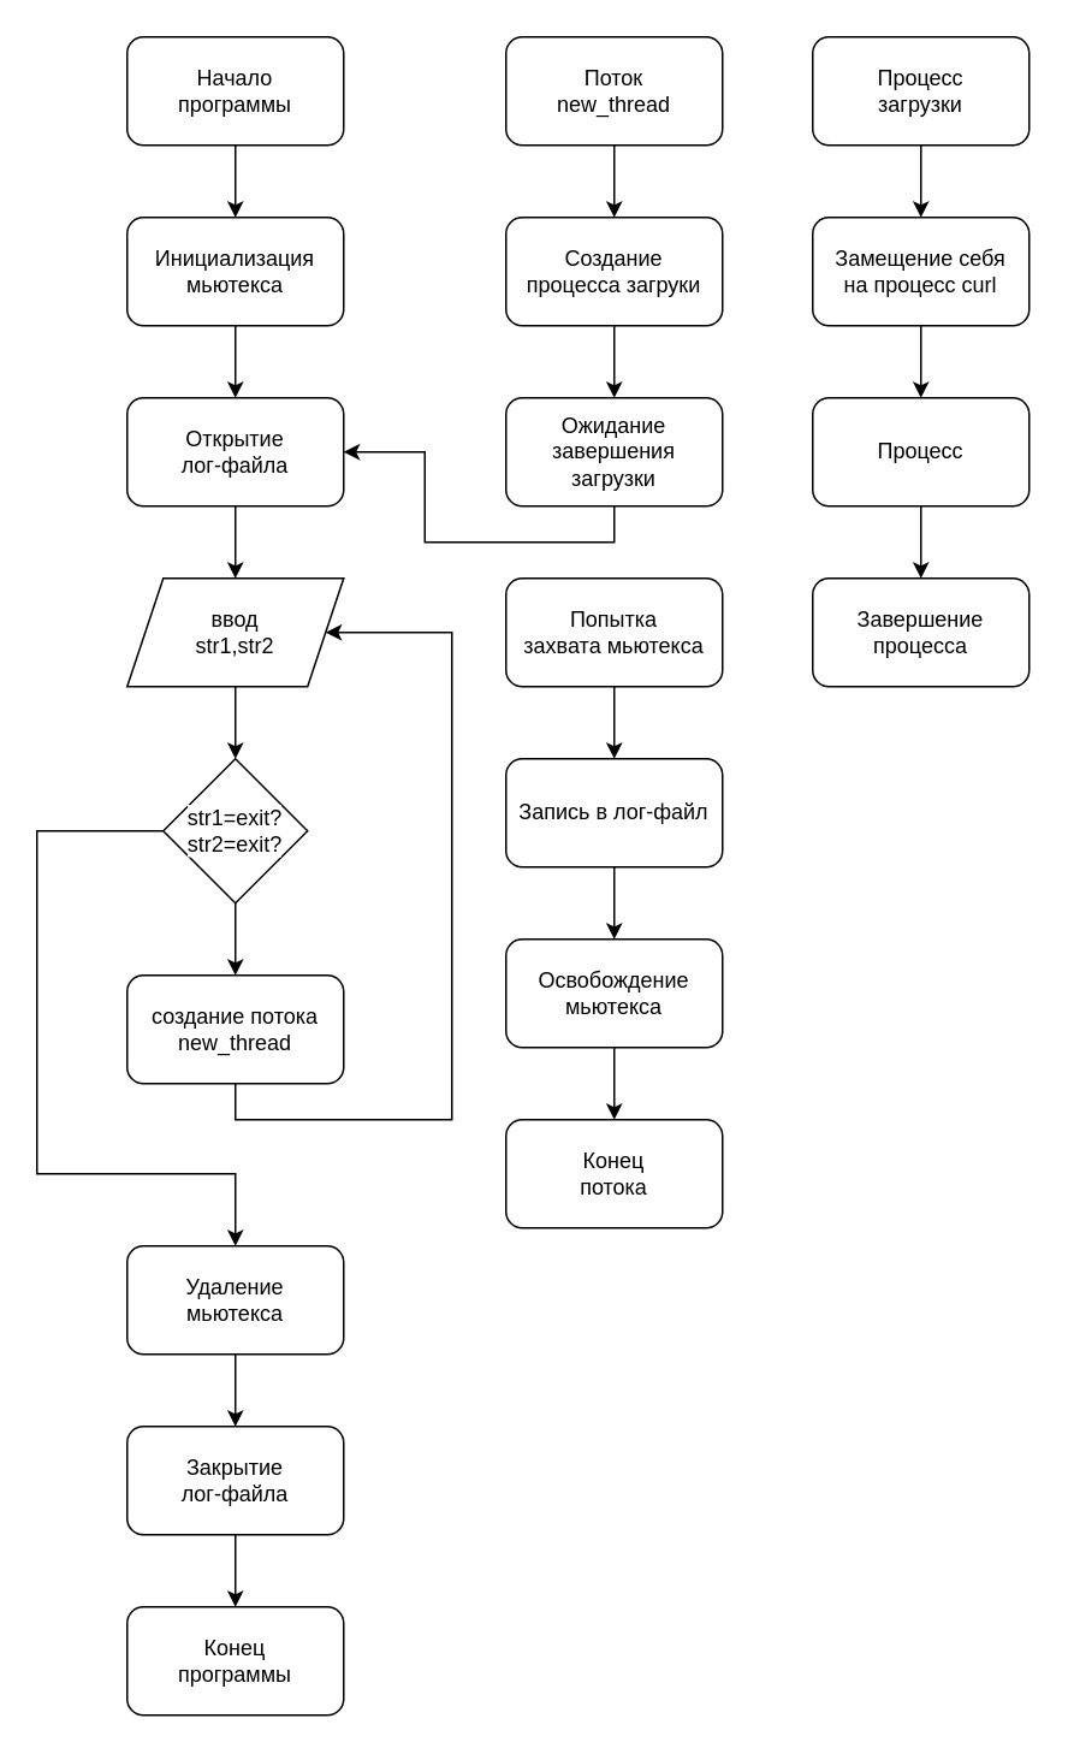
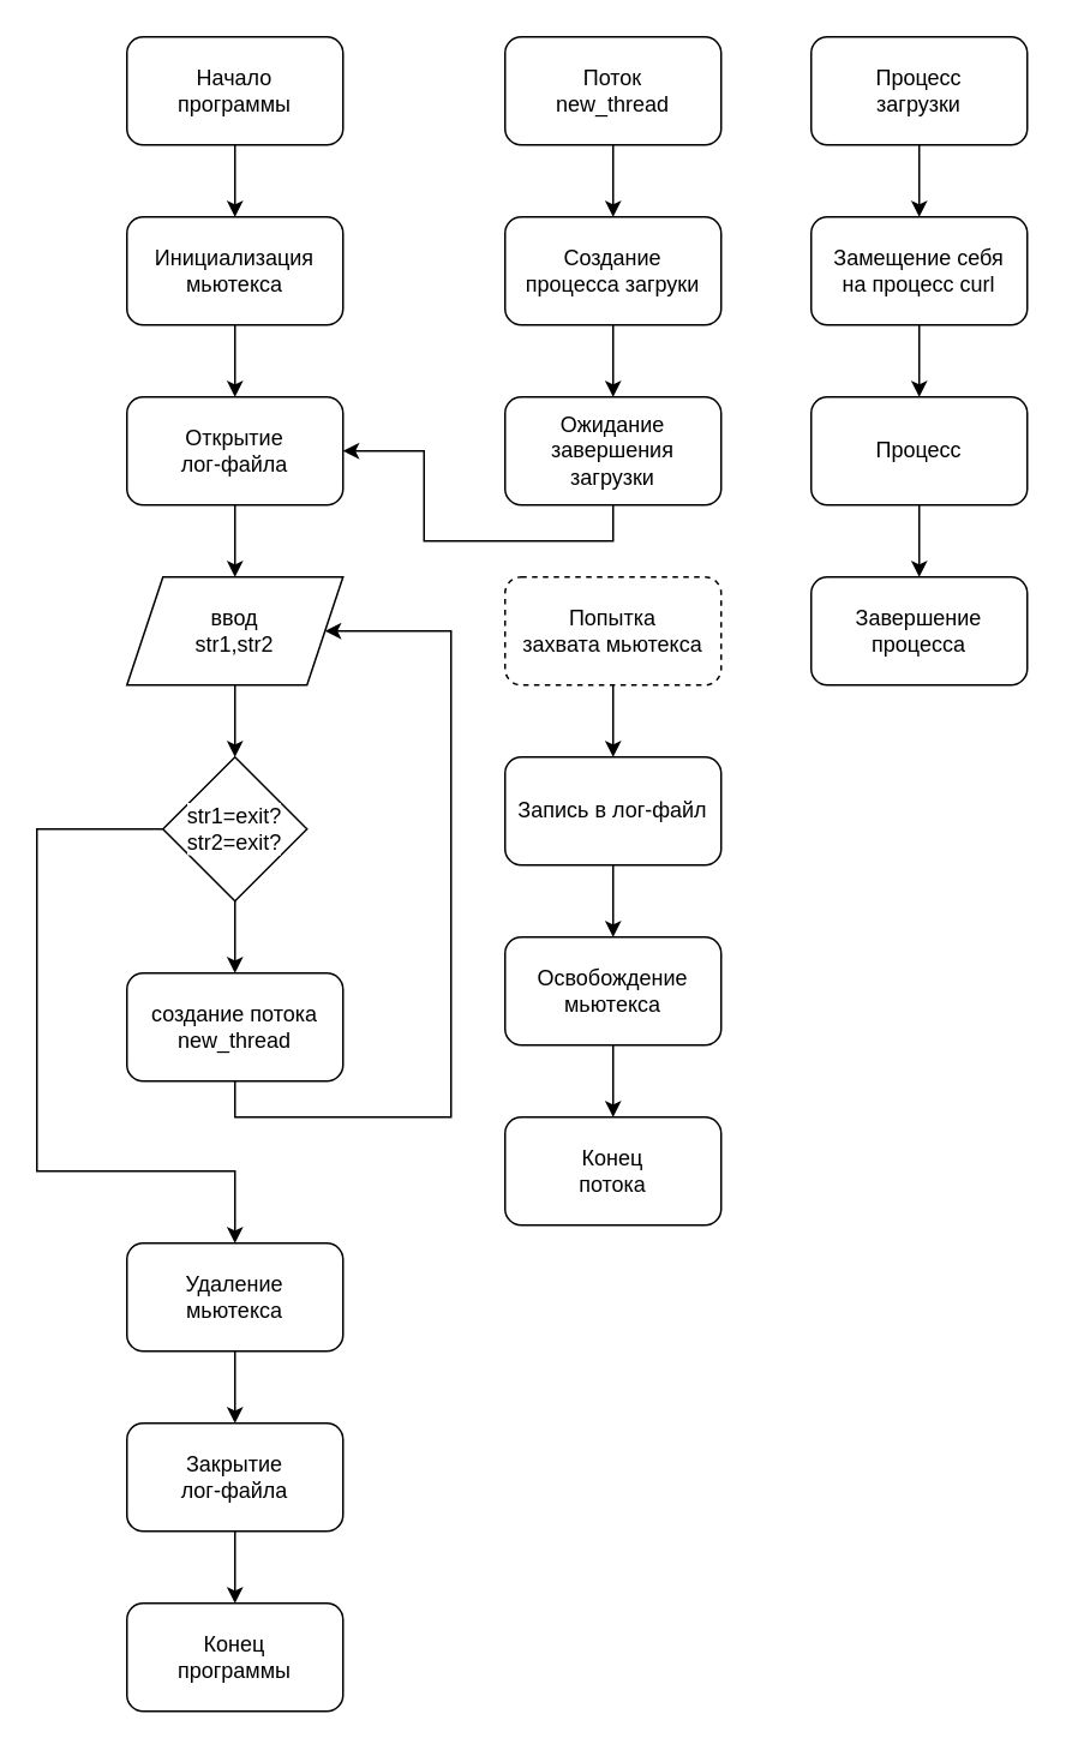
- <mxCell id="27" value="&lt;div&gt;Попытка &lt;br&gt;&lt;/div&gt;&lt;div&gt;захвата мьютекса&lt;br&gt;&lt;/div&gt;" style="rounded=1;whiteSpace=wrap;html=1;fillColor=default;strokeColor=default;fontColor=default;labelBackgroundColor=default;" vertex="1" parent="1"><mxGeometry x="280" y="320" width="120" height="60" as="geometry" /></mxCell>
+ <mxCell id="27" value="&lt;div&gt;Попытка &lt;br&gt;&lt;/div&gt;&lt;div&gt;захвата мьютекса&lt;br&gt;&lt;/div&gt;" style="rounded=1;whiteSpace=wrap;html=1;fillColor=default;strokeColor=default;fontColor=default;labelBackgroundColor=default;dashed=1;" vertex="1" parent="1"><mxGeometry x="280" y="320" width="120" height="60" as="geometry" /></mxCell>
